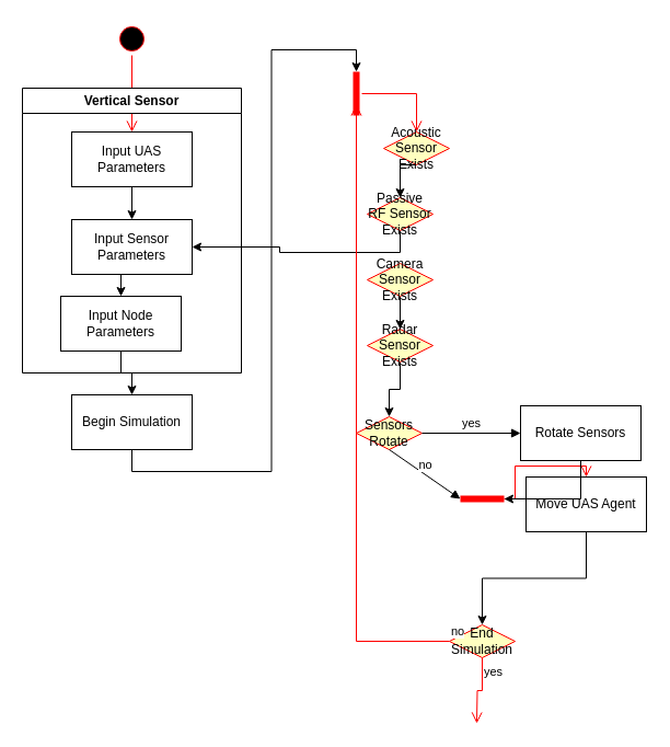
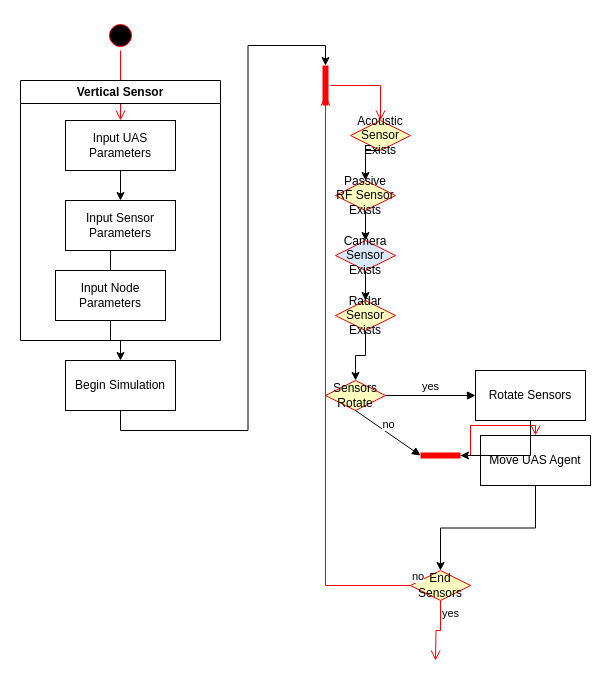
- <mxCell id="17" style="edgeStyle=orthogonalEdgeStyle;rounded=0;orthogonalLoop=1;jettySize=auto;html=1;exitX=0.5;exitY=1;exitDx=0;exitDy=0;" edge="1" parent="1" source="18" target="7"><mxGeometry relative="1" as="geometry" /></mxCell>
+ <mxCell id="17" style="edgeStyle=orthogonalEdgeStyle;rounded=0;orthogonalLoop=1;jettySize=auto;html=1;exitX=0.5;exitY=1;exitDx=0;exitDy=0;entryX=0.5;entryY=0;entryDx=0;entryDy=0;" edge="1" parent="1" source="18" target="20"><mxGeometry relative="1" as="geometry" /></mxCell>
- <mxCell id="20" value="Camera Sensor Exists" style="rhombus;whiteSpace=wrap;html=1;fontColor=#000000;fillColor=#ffffc0;strokeColor=#ff0000;align=center;" vertex="1" parent="1"><mxGeometry x="335" y="240" width="60" height="30" as="geometry" /></mxCell>
+ <mxCell id="20" value="Camera Sensor Exists" style="rhombus;whiteSpace=wrap;html=1;fontColor=#000000;fillColor=#dae8fc;strokeColor=#ff0000;align=center;" vertex="1" parent="1"><mxGeometry x="335" y="240" width="60" height="30" as="geometry" /></mxCell>
- <mxCell id="6" style="edgeStyle=orthogonalEdgeStyle;rounded=0;orthogonalLoop=1;jettySize=auto;html=1;exitX=0.5;exitY=1;exitDx=0;exitDy=0;entryX=0.5;entryY=0;entryDx=0;entryDy=0;" edge="1" parent="1" source="7" target="9"><mxGeometry relative="1" as="geometry" /></mxCell>
+ <mxCell id="6" style="edgeStyle=orthogonalEdgeStyle;rounded=0;orthogonalLoop=1;jettySize=auto;html=1;exitX=0.5;exitY=1;exitDx=0;exitDy=0;entryX=0.5;entryY=0;entryDx=0;entryDy=0;endArrow=none;" edge="1" parent="1" source="7" target="9"><mxGeometry relative="1" as="geometry" /></mxCell>
- <mxCell id="29" value="End Simulation" style="rhombus;whiteSpace=wrap;html=1;fontColor=#000000;fillColor=#ffffc0;strokeColor=#ff0000;" vertex="1" parent="1"><mxGeometry x="410" y="570" width="60" height="30" as="geometry" /></mxCell>
+ <mxCell id="29" value="End Sensors" style="rhombus;whiteSpace=wrap;html=1;fontColor=#000000;fillColor=#ffffc0;strokeColor=#ff0000;" vertex="1" parent="1"><mxGeometry x="410" y="570" width="60" height="30" as="geometry" /></mxCell>
